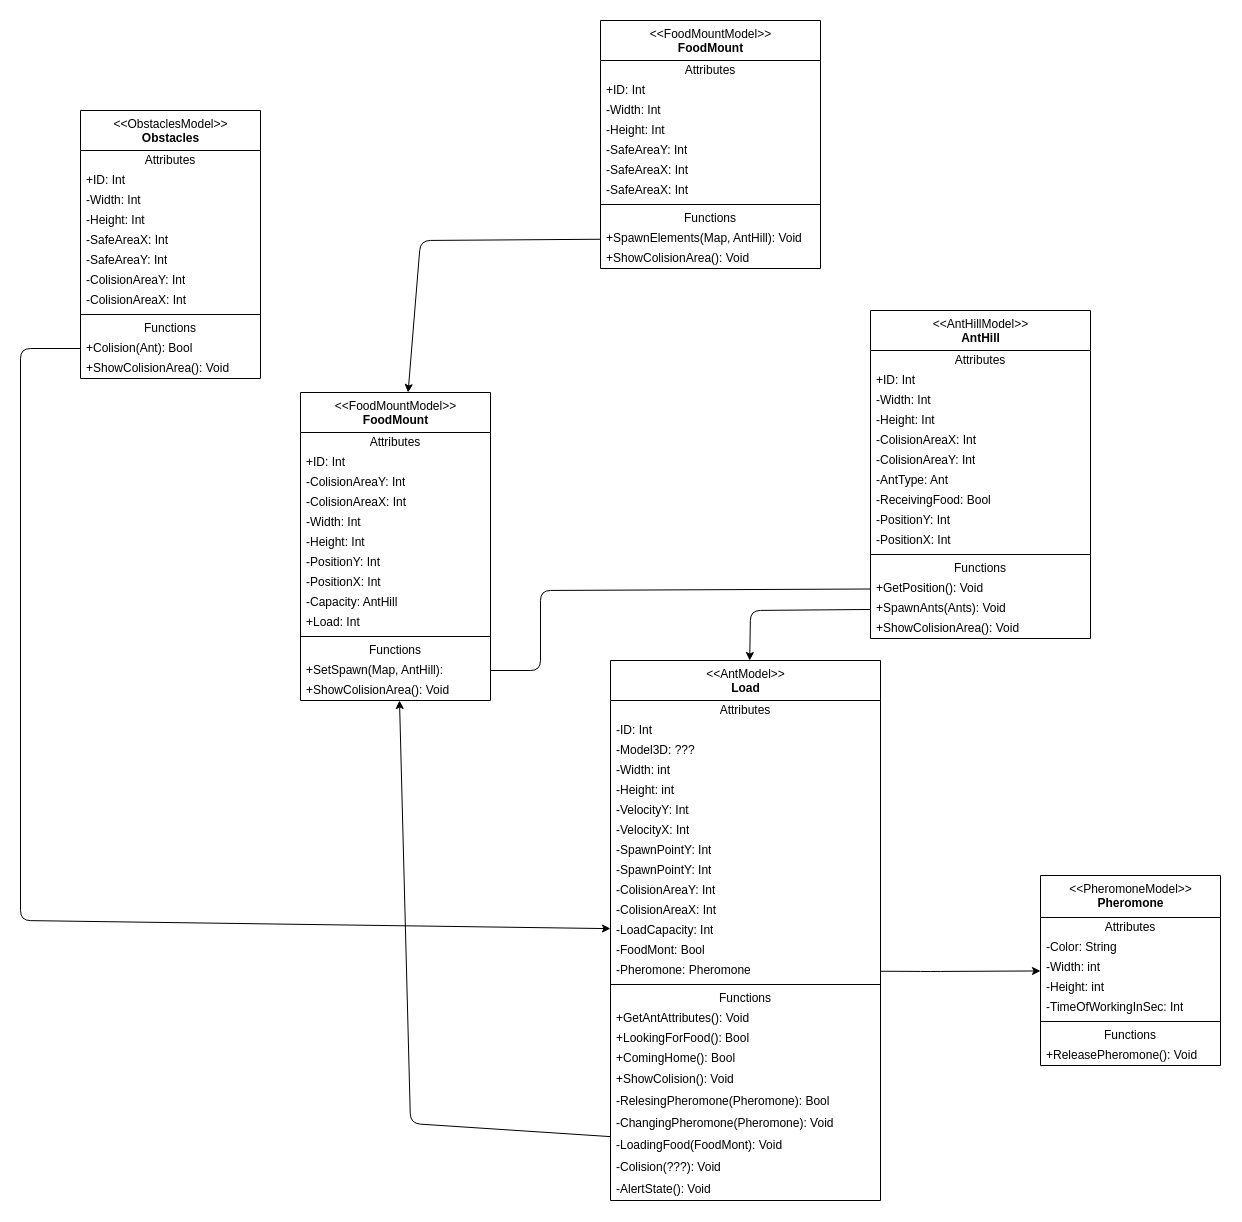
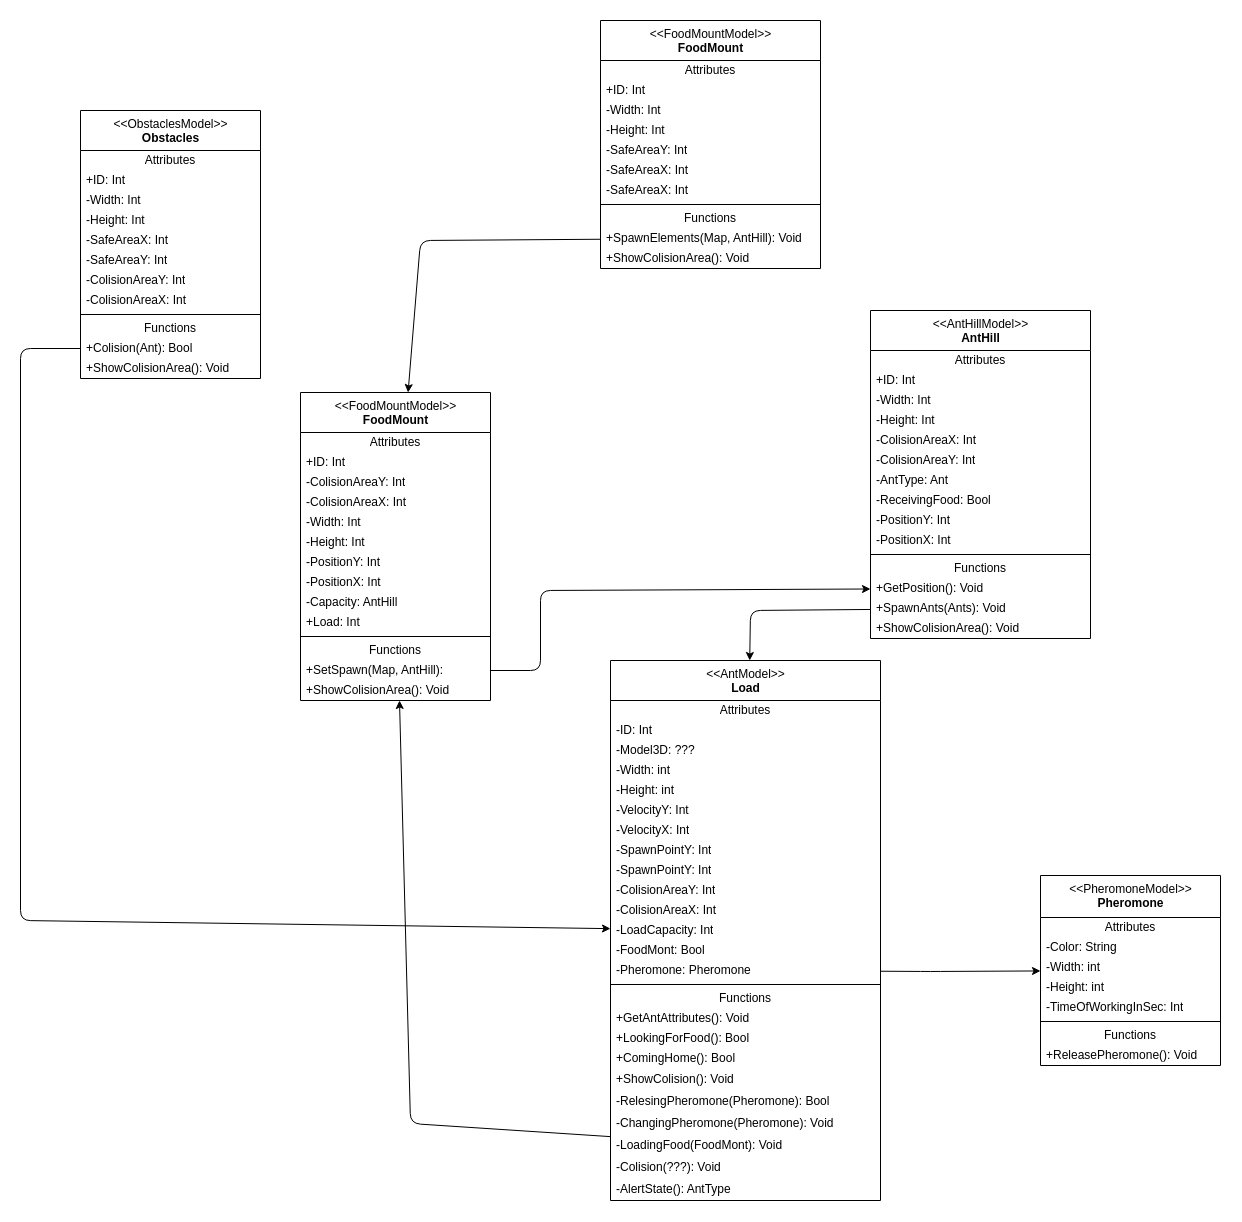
- <mxCell id="71" style="edgeStyle=none;html=1;endArrow=none;" edge="1" parent="1" source="68" target="51"><mxGeometry relative="1" as="geometry"><Array as="points"><mxPoint x="540" y="670" /><mxPoint x="540" y="590" /></Array></mxGeometry></mxCell>
+ <mxCell id="71" style="edgeStyle=none;html=1;" edge="1" parent="1" source="68" target="51"><mxGeometry relative="1" as="geometry"><Array as="points"><mxPoint x="540" y="670" /><mxPoint x="540" y="590" /></Array></mxGeometry></mxCell>
- <mxCell id="27" value="-AlertState(): Void" style="text;html=1;strokeColor=none;fillColor=none;align=left;verticalAlign=middle;spacingLeft=4;spacingRight=4;overflow=hidden;rotatable=0;points=[[0,0.5],[1,0.5]];portConstraint=eastwest;" vertex="1" parent="2"><mxGeometry y="518" width="270" height="22" as="geometry" /></mxCell>
+ <mxCell id="27" value="-AlertState(): AntType" style="text;html=1;strokeColor=none;fillColor=none;align=left;verticalAlign=middle;spacingLeft=4;spacingRight=4;overflow=hidden;rotatable=0;points=[[0,0.5],[1,0.5]];portConstraint=eastwest;" vertex="1" parent="2"><mxGeometry y="518" width="270" height="22" as="geometry" /></mxCell>
